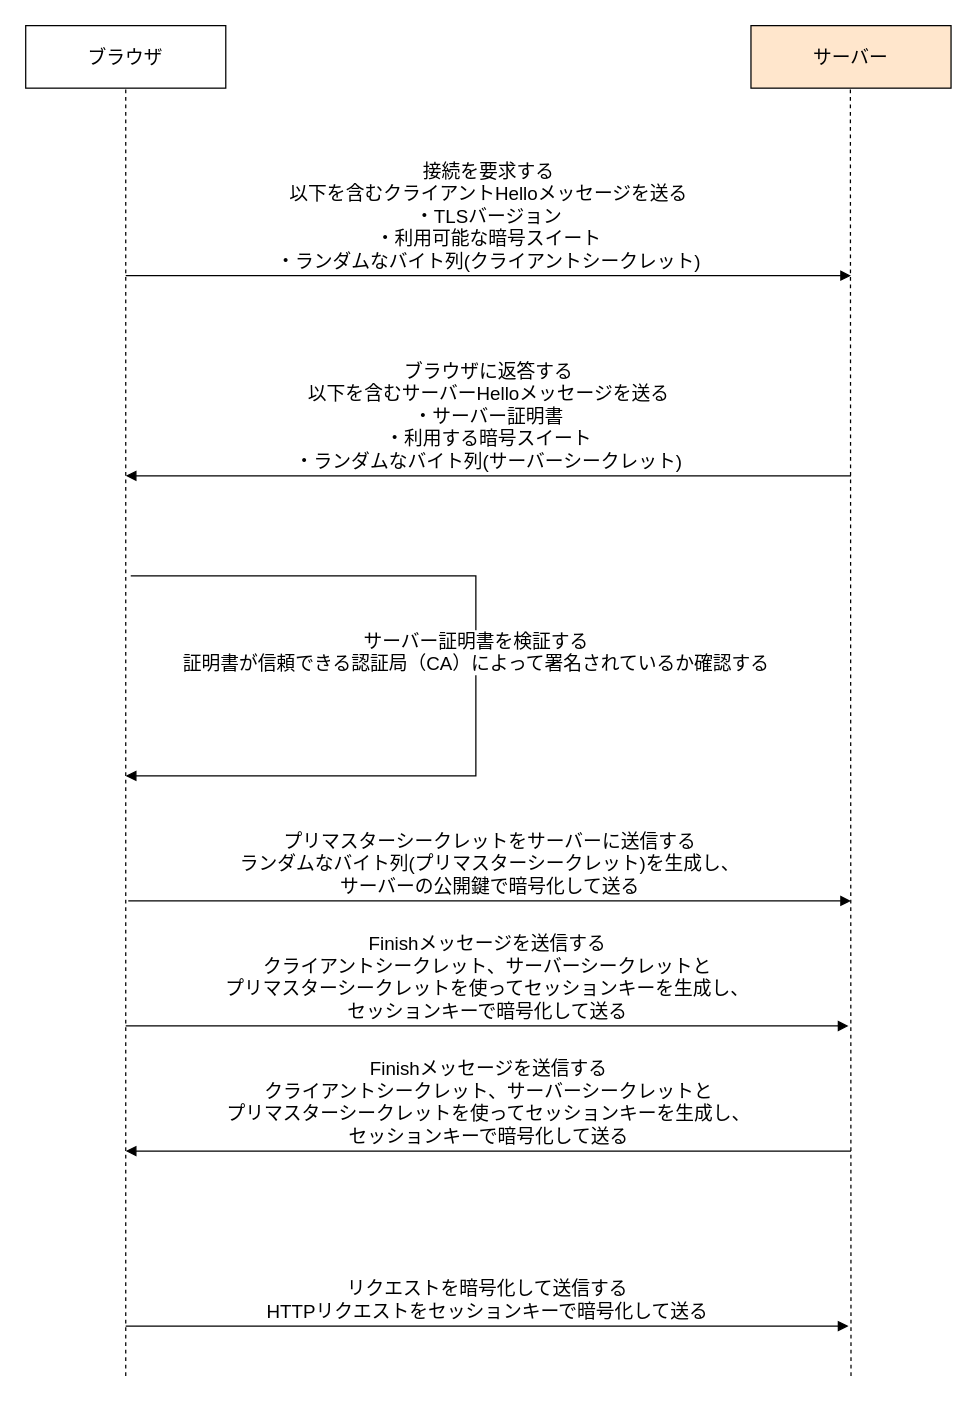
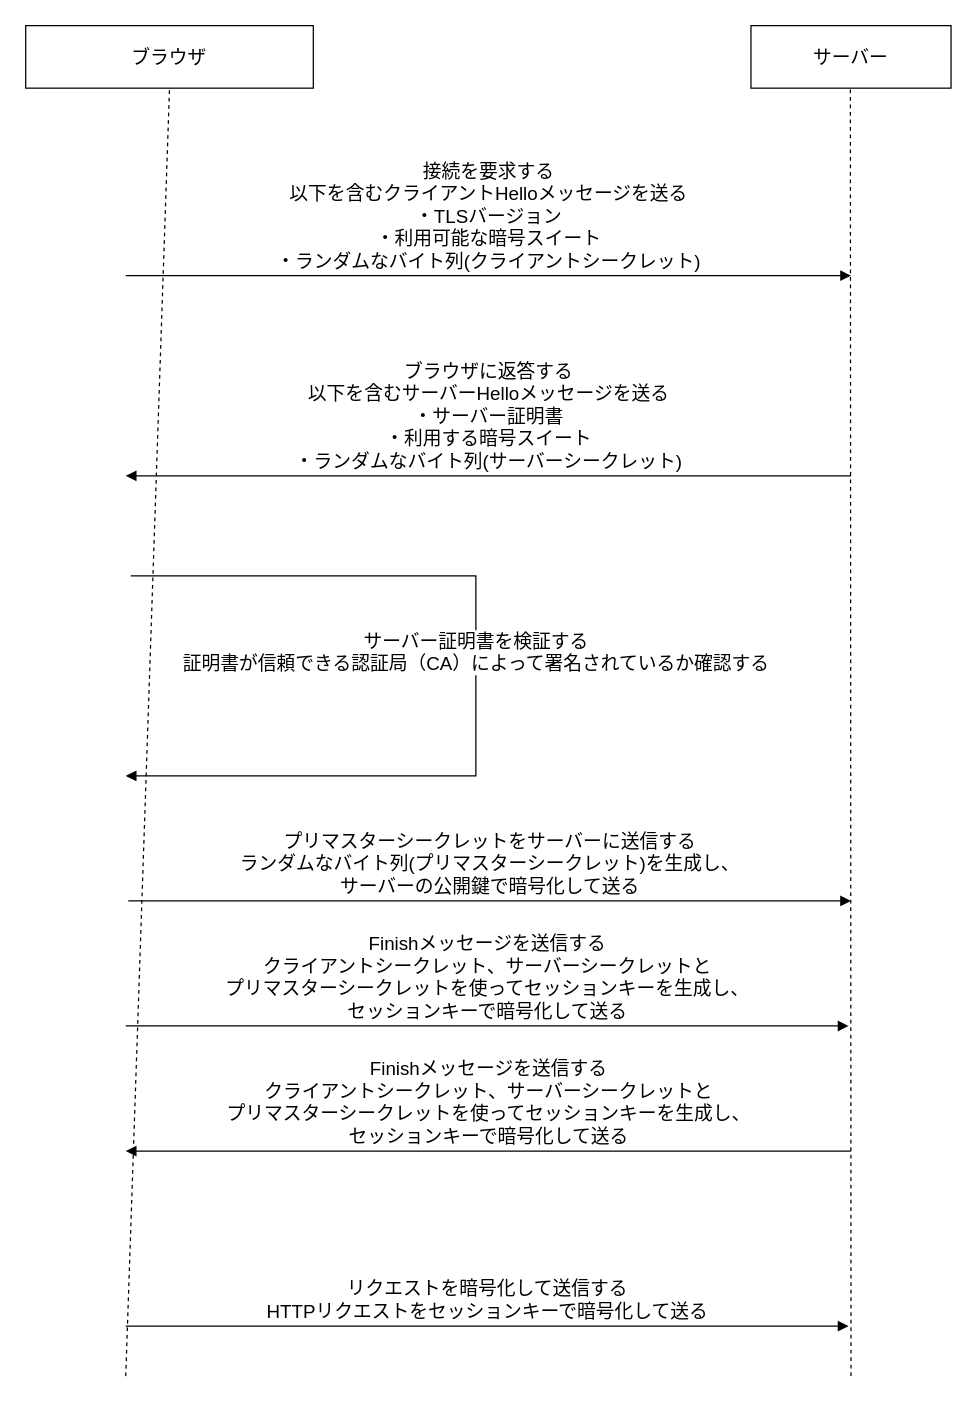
- <mxCell id="2" value="&lt;font style=&quot;font-size: 15px;&quot;&gt;ブラウザ&lt;/font&gt;" style="whiteSpace=wrap;html=1;align=center;" parent="1" vertex="1"><mxGeometry x="20" y="20" width="160" height="50" as="geometry" /></mxCell>
+ <mxCell id="2" value="&lt;font style=&quot;font-size: 15px;&quot;&gt;ブラウザ&lt;/font&gt;" style="whiteSpace=wrap;html=1;align=center;" parent="1" vertex="1"><mxGeometry x="20" y="20" width="230" height="50" as="geometry" /></mxCell>
- <mxCell id="3" value="&lt;font style=&quot;font-size: 15px;&quot;&gt;サーバー&lt;/font&gt;" style="whiteSpace=wrap;html=1;align=center;fillColor=#ffe6cc;" parent="1" vertex="1"><mxGeometry x="600" y="20" width="160" height="50" as="geometry" /></mxCell>
+ <mxCell id="3" value="&lt;font style=&quot;font-size: 15px;&quot;&gt;サーバー&lt;/font&gt;" style="whiteSpace=wrap;html=1;align=center;" parent="1" vertex="1"><mxGeometry x="600" y="20" width="160" height="50" as="geometry" /></mxCell>
